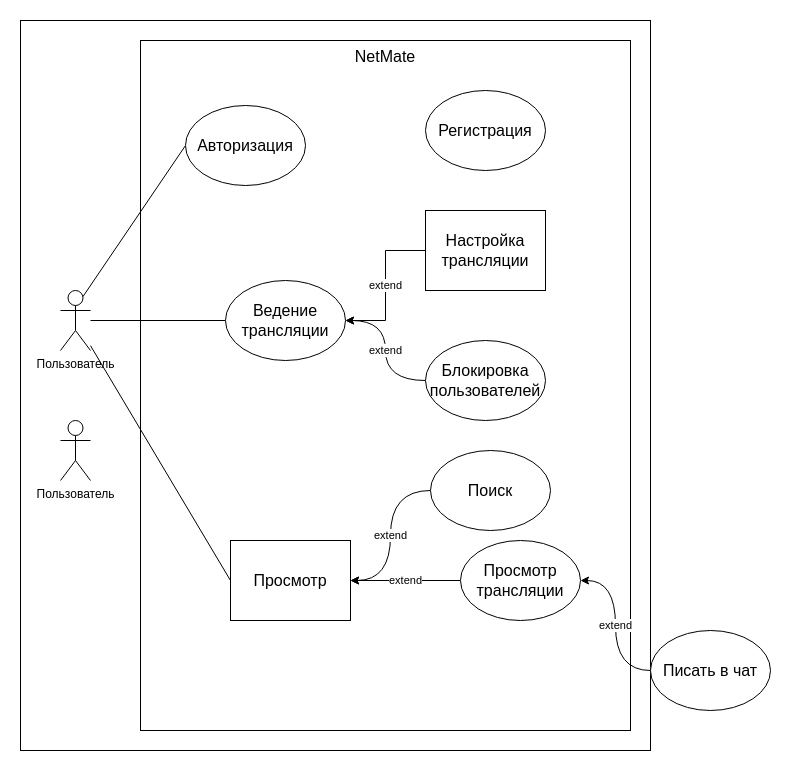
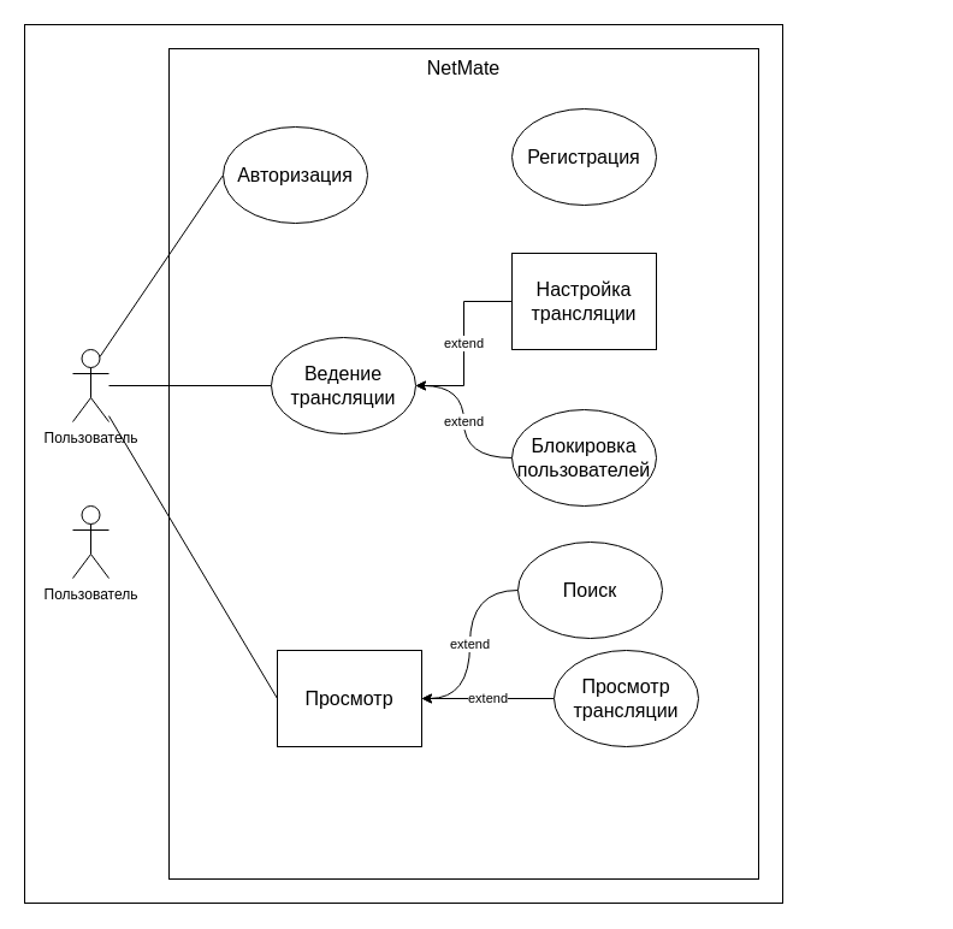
- <mxCell id="12" value="extend" style="edgeStyle=orthogonalEdgeStyle;rounded=0;orthogonalLoop=1;jettySize=auto;html=1;exitX=0;exitY=0.5;exitDx=0;exitDy=0;entryX=1;entryY=0.5;entryDx=0;entryDy=0;curved=1;startArrow=none;startFill=0;endArrow=classic;endFill=1;" parent="1" source="17" target="16" edge="1"><mxGeometry relative="1" as="geometry"><mxPoint x="430" y="730" as="sourcePoint" /></mxGeometry></mxCell>
- <mxCell id="17" value="&lt;font style=&quot;font-size: 16px;&quot;&gt;Писать в чат&lt;/font&gt;" style="ellipse;whiteSpace=wrap;html=1;" parent="1" vertex="1"><mxGeometry x="650" y="630" width="120" height="80" as="geometry" /></mxCell>
